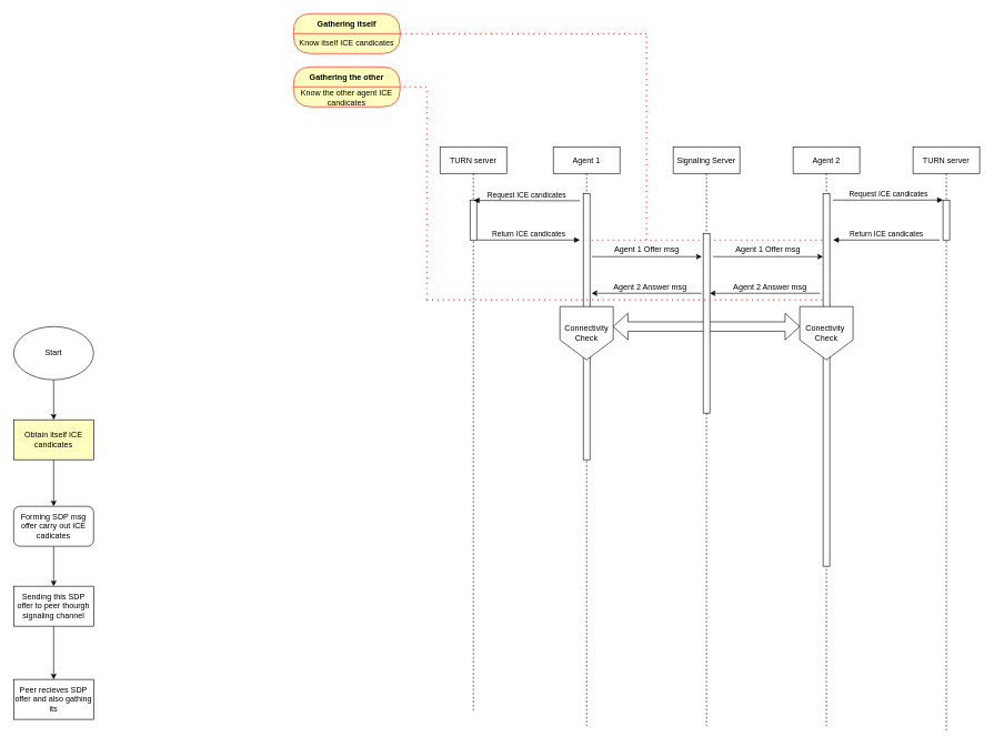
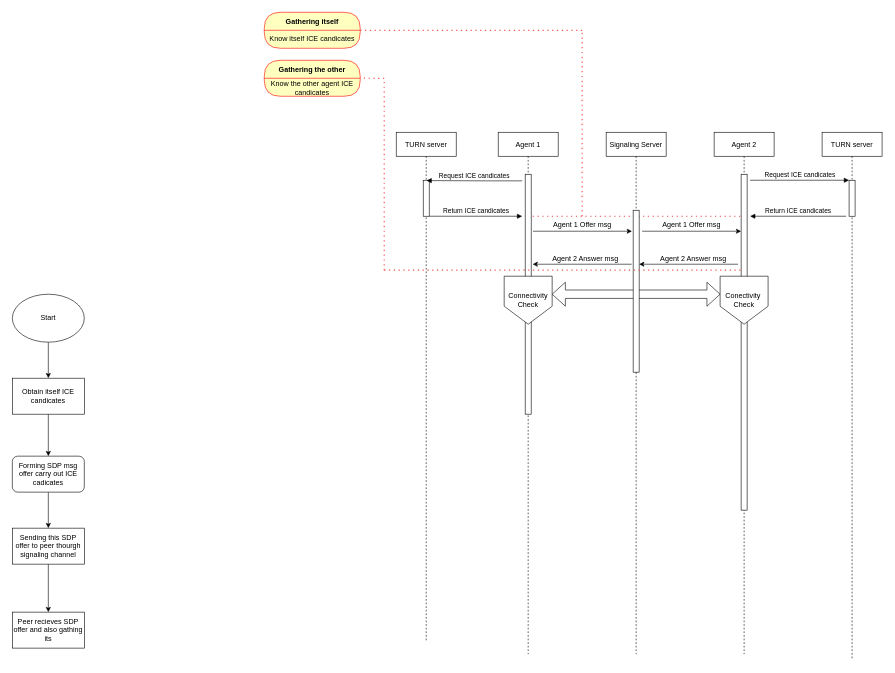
- <mxCell id="16" value="Obtain itself ICE candicates" style="rounded=0;whiteSpace=wrap;html=1;fillColor=#ffffc0;" vertex="1" parent="1"><mxGeometry x="20" y="630" width="120" height="60" as="geometry" /></mxCell>
+ <mxCell id="16" value="Obtain itself ICE candicates" style="rounded=0;whiteSpace=wrap;html=1;" vertex="1" parent="1"><mxGeometry x="20" y="630" width="120" height="60" as="geometry" /></mxCell>
